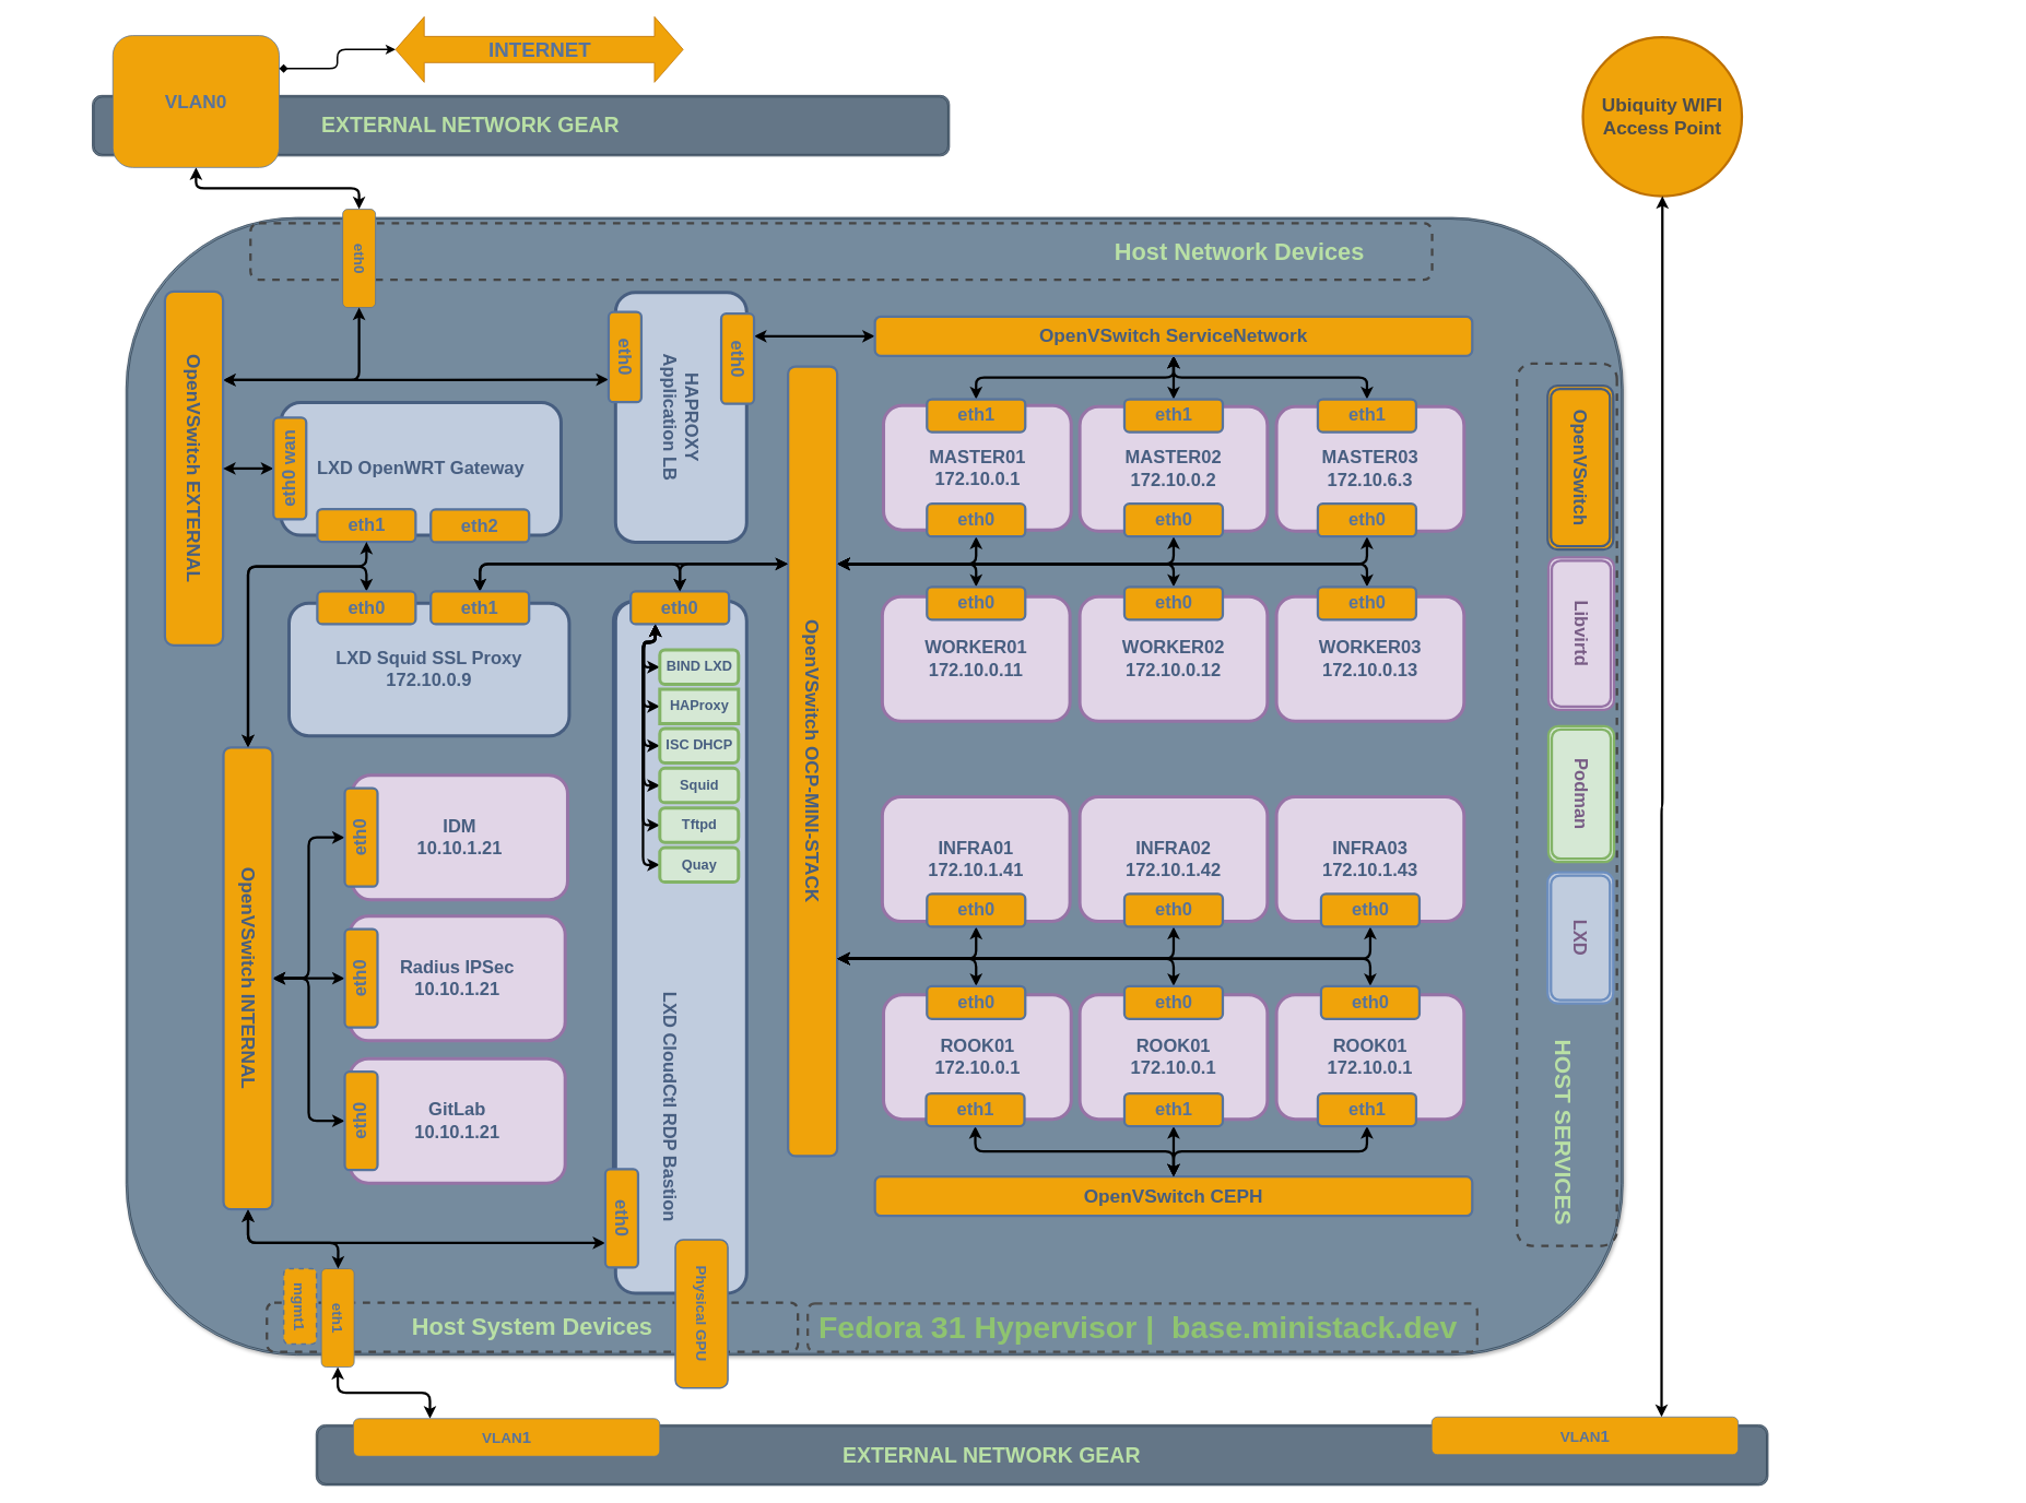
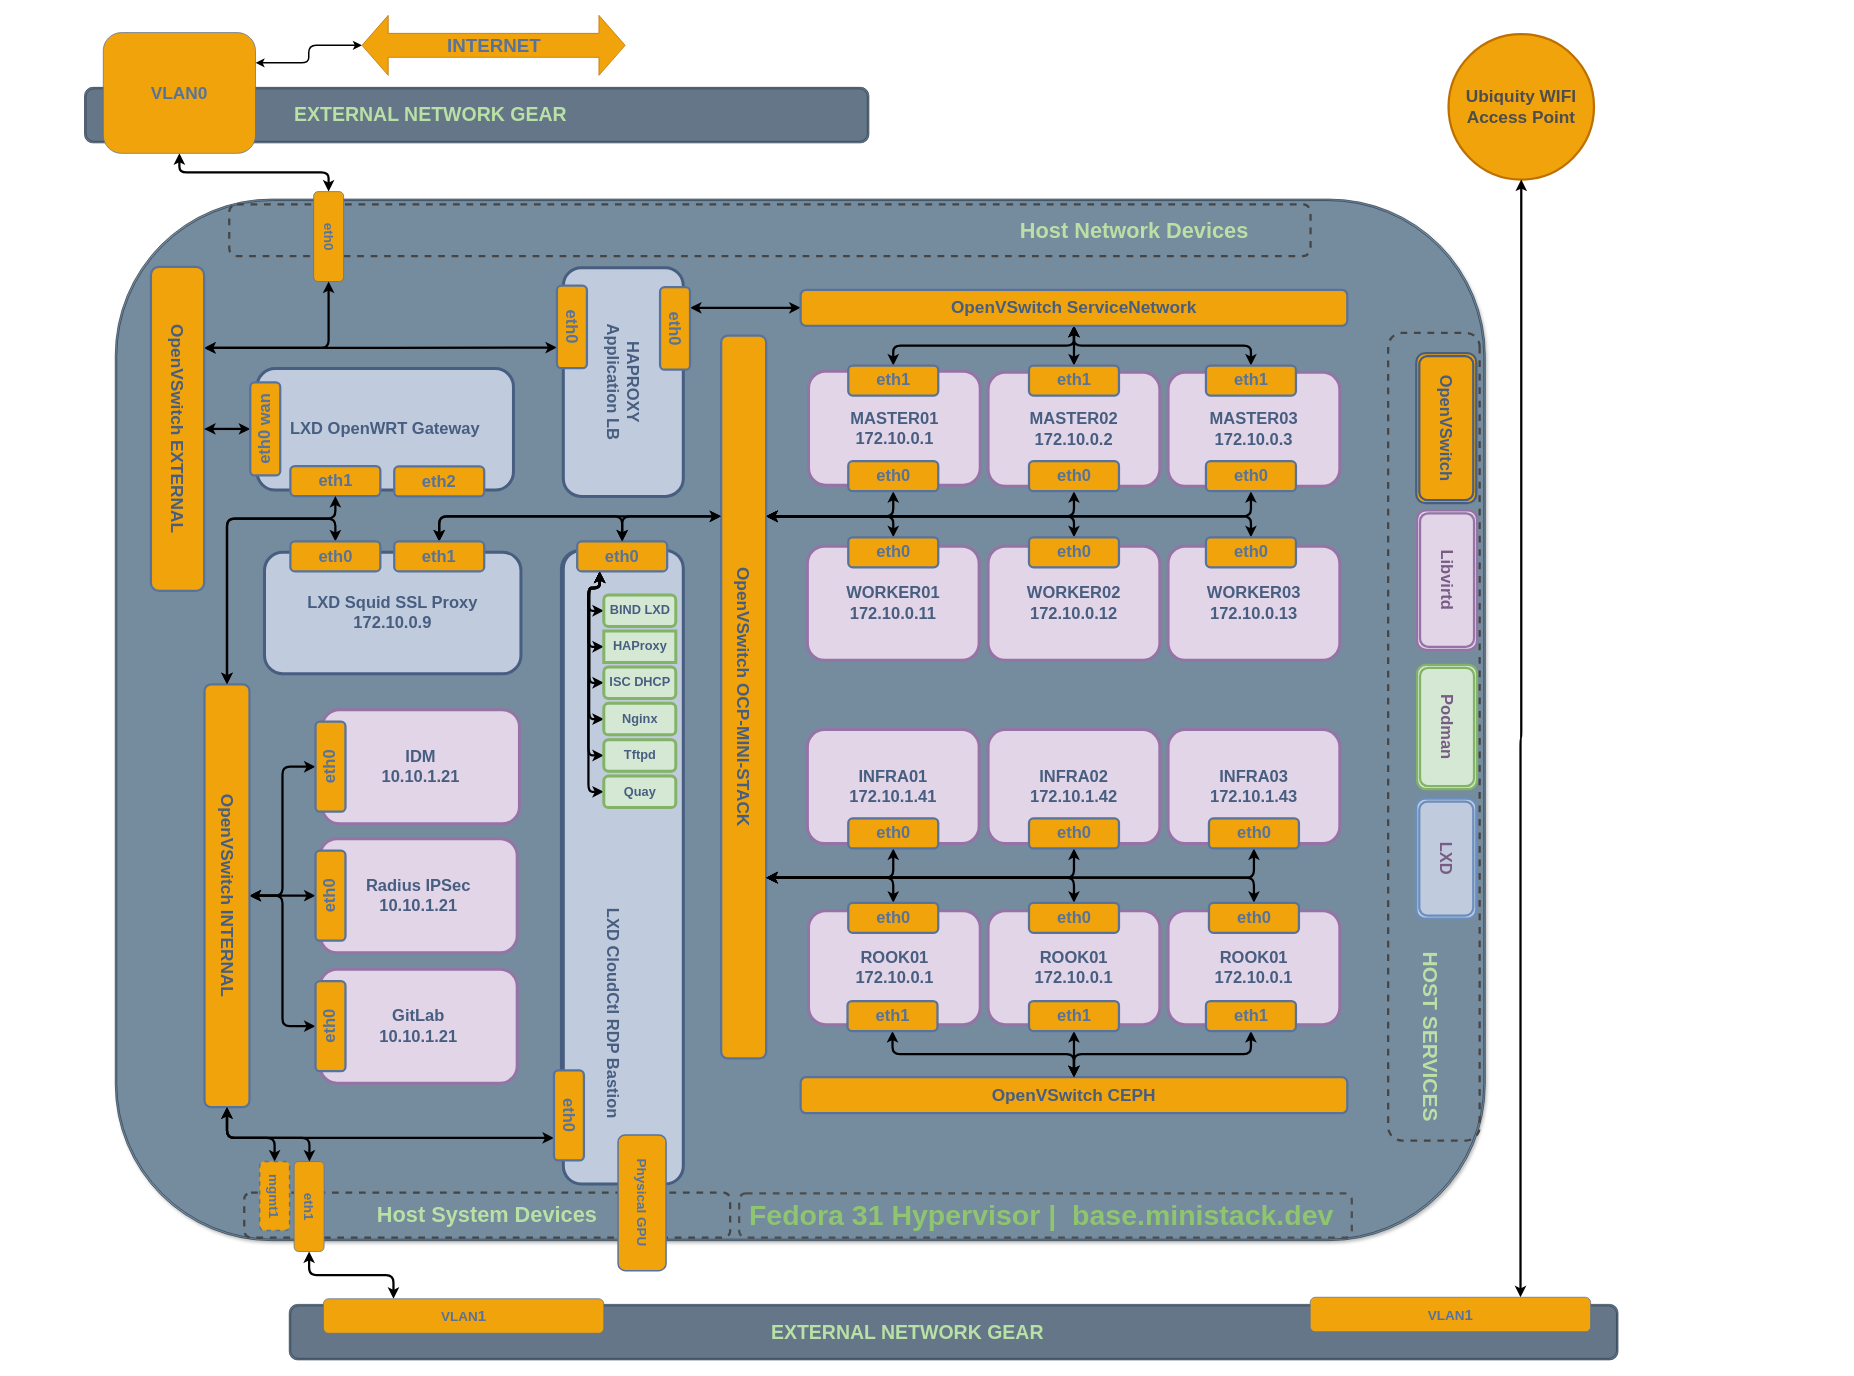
- <mxCell id="14" style="edgeStyle=orthogonalEdgeStyle;rounded=1;orthogonalLoop=1;jettySize=auto;html=1;exitX=0;exitY=0.5;exitDx=0;exitDy=0;exitPerimeter=0;entryX=1;entryY=0.25;entryDx=0;entryDy=0;startArrow=classic;startFill=1;strokeWidth=2;fontFamily=Helvetica;fontColor=#57739C;endArrow=diamond;" parent="1" source="15" target="13" edge="1"><mxGeometry relative="1" as="geometry" /></mxCell>
+ <mxCell id="14" style="edgeStyle=orthogonalEdgeStyle;rounded=1;orthogonalLoop=1;jettySize=auto;html=1;exitX=0;exitY=0.5;exitDx=0;exitDy=0;exitPerimeter=0;entryX=1;entryY=0.25;entryDx=0;entryDy=0;startArrow=classic;startFill=1;strokeWidth=2;fontFamily=Helvetica;fontColor=#57739C;" parent="1" source="15" target="13" edge="1"><mxGeometry relative="1" as="geometry" /></mxCell>
- <mxCell id="10" value="&lt;b style=&quot;font-size: 22px&quot;&gt;&lt;font style=&quot;font-size: 22px&quot; color=&quot;#475e80&quot;&gt;MASTER03&lt;br&gt;172.10.6.3&lt;br&gt;&lt;/font&gt;&lt;/b&gt;" style="rounded=1;whiteSpace=wrap;html=1;labelBackgroundColor=none;fontFamily=Helvetica;fillColor=#e1d5e7;strokeColor=#9673a6;strokeWidth=4;glass=0;shadow=0;" parent="1" vertex="1"><mxGeometry x="1557" y="496" width="229" height="152" as="geometry" /></mxCell>
+ <mxCell id="10" value="&lt;b style=&quot;font-size: 22px&quot;&gt;&lt;font style=&quot;font-size: 22px&quot; color=&quot;#475e80&quot;&gt;MASTER03&lt;br&gt;172.10.0.3&lt;br&gt;&lt;/font&gt;&lt;/b&gt;" style="rounded=1;whiteSpace=wrap;html=1;labelBackgroundColor=none;fontFamily=Helvetica;fillColor=#e1d5e7;strokeColor=#9673a6;strokeWidth=4;glass=0;shadow=0;" parent="1" vertex="1"><mxGeometry x="1557" y="496" width="229" height="152" as="geometry" /></mxCell>
- <mxCell id="105" value="&lt;b&gt;&lt;font style=&quot;font-size: 17px&quot;&gt;&lt;font color=&quot;#475e80&quot;&gt;Squid&lt;/font&gt;&lt;br&gt;&lt;/font&gt;&lt;/b&gt;" style="rounded=1;whiteSpace=wrap;html=1;labelBackgroundColor=none;fontFamily=Helvetica;fillColor=#d5e8d4;strokeColor=#82b366;strokeWidth=4;glass=0;shadow=0;" vertex="1" parent="1"><mxGeometry x="804.5" y="937.5" width="96" height="42" as="geometry" /></mxCell>
+ <mxCell id="105" value="&lt;b&gt;&lt;font style=&quot;font-size: 17px&quot;&gt;&lt;font color=&quot;#475e80&quot;&gt;Nginx&lt;/font&gt;&lt;br&gt;&lt;/font&gt;&lt;/b&gt;" style="rounded=1;whiteSpace=wrap;html=1;labelBackgroundColor=none;fontFamily=Helvetica;fillColor=#d5e8d4;strokeColor=#82b366;strokeWidth=4;glass=0;shadow=0;" vertex="1" parent="1"><mxGeometry x="804.5" y="937.5" width="96" height="42" as="geometry" /></mxCell>
+ <mxCell id="121" style="edgeStyle=orthogonalEdgeStyle;rounded=1;orthogonalLoop=1;jettySize=auto;html=1;exitX=0;exitY=0.5;exitDx=0;exitDy=0;entryX=1;entryY=0.5;entryDx=0;entryDy=0;startArrow=classic;startFill=1;strokeWidth=3;" edge="1" parent="1" source="122" target="46"><mxGeometry relative="1" as="geometry"><Array as="points"><mxPoint x="366" y="1517" /><mxPoint x="302" y="1517" /></Array></mxGeometry></mxCell>
